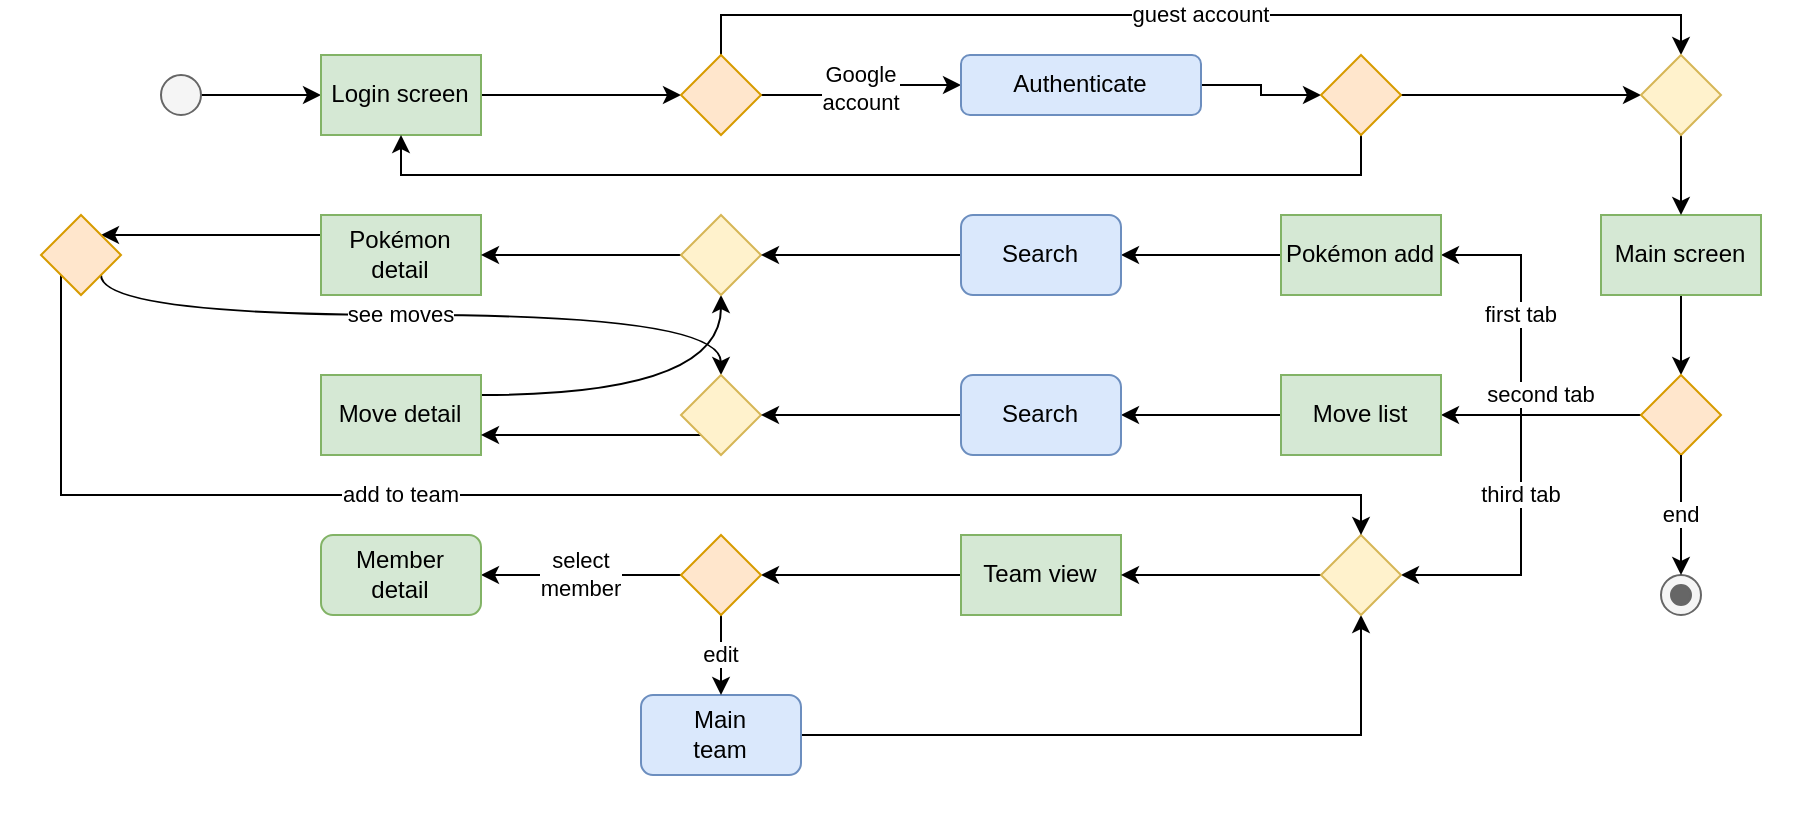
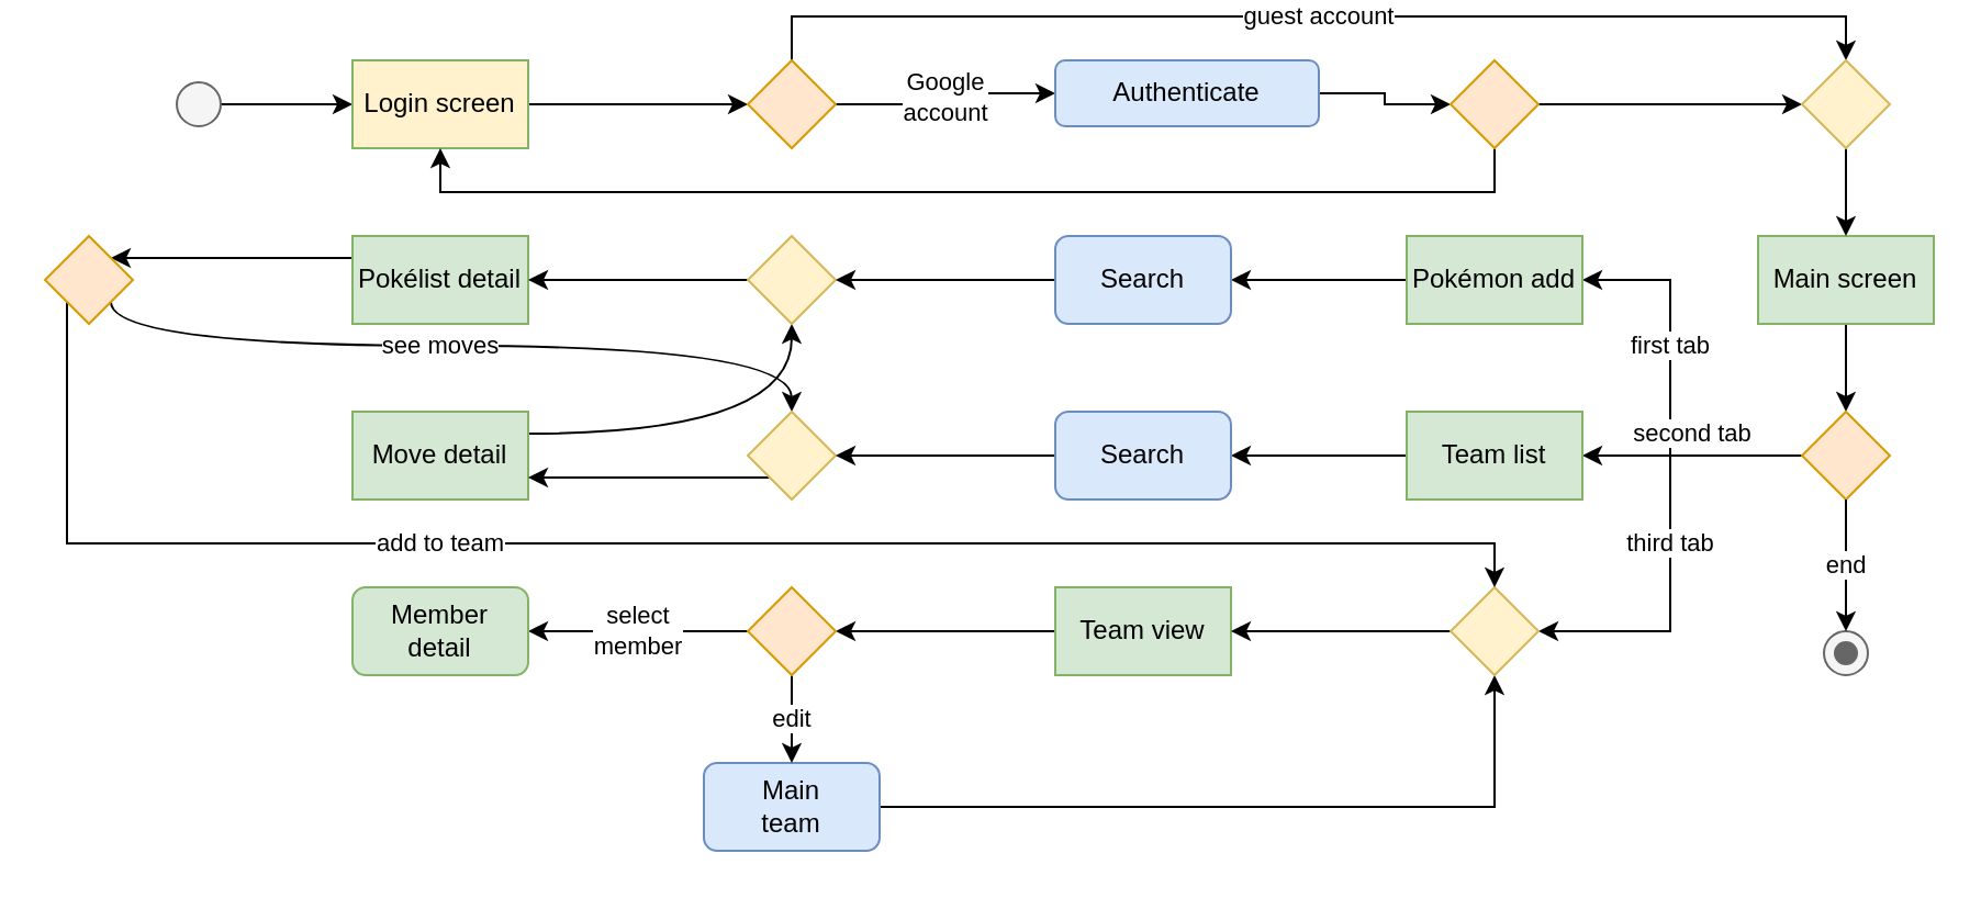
- <mxCell id="6" value="Login screen" style="rounded=0;whiteSpace=wrap;html=1;fillColor=#d5e8d4;strokeColor=#82b366;" vertex="1" parent="1"><mxGeometry x="160" y="20" width="80" height="40" as="geometry" /></mxCell>
+ <mxCell id="6" value="Login screen" style="rounded=0;whiteSpace=wrap;html=1;fillColor=#fff2cc;strokeColor=#82b366;" vertex="1" parent="1"><mxGeometry x="160" y="20" width="80" height="40" as="geometry" /></mxCell>
- <mxCell id="28" value="&lt;div&gt;&lt;span style=&quot;background-color: initial;&quot;&gt;Poké&lt;/span&gt;&lt;span style=&quot;background-color: initial;&quot;&gt;mon detail&lt;/span&gt;&lt;br&gt;&lt;/div&gt;" style="rounded=0;whiteSpace=wrap;html=1;fillColor=#d5e8d4;strokeColor=#82b366;" vertex="1" parent="1"><mxGeometry x="160" y="100" width="80" height="40" as="geometry" /></mxCell>
+ <mxCell id="28" value="&lt;div&gt;&lt;span style=&quot;background-color: initial;&quot;&gt;Poké&lt;/span&gt;&lt;span style=&quot;background-color: initial;&quot;&gt;list detail&lt;/span&gt;&lt;br&gt;&lt;/div&gt;" style="rounded=0;whiteSpace=wrap;html=1;fillColor=#d5e8d4;strokeColor=#82b366;" vertex="1" parent="1"><mxGeometry x="160" y="100" width="80" height="40" as="geometry" /></mxCell>
- <mxCell id="26" value="&lt;div&gt;Move list&lt;/div&gt;" style="rounded=0;whiteSpace=wrap;html=1;fillColor=#d5e8d4;strokeColor=#82b366;" vertex="1" parent="1"><mxGeometry x="640" y="180" width="80" height="40" as="geometry" /></mxCell>
+ <mxCell id="26" value="&lt;div&gt;Team list&lt;/div&gt;" style="rounded=0;whiteSpace=wrap;html=1;fillColor=#d5e8d4;strokeColor=#82b366;" vertex="1" parent="1"><mxGeometry x="640" y="180" width="80" height="40" as="geometry" /></mxCell>
